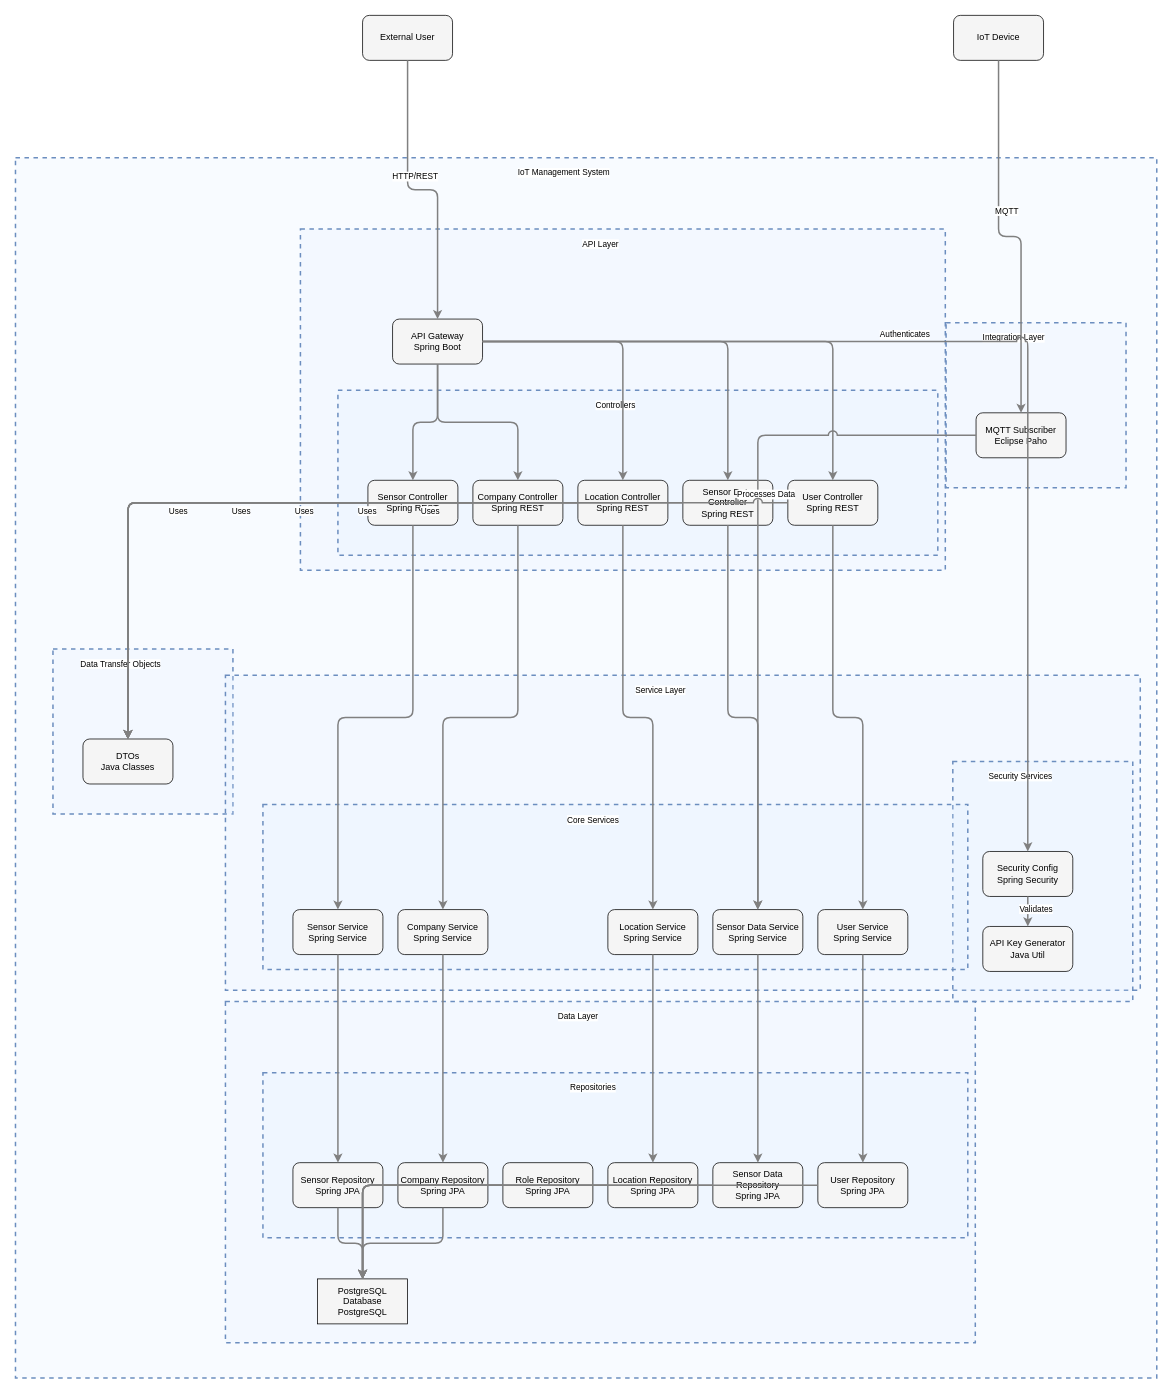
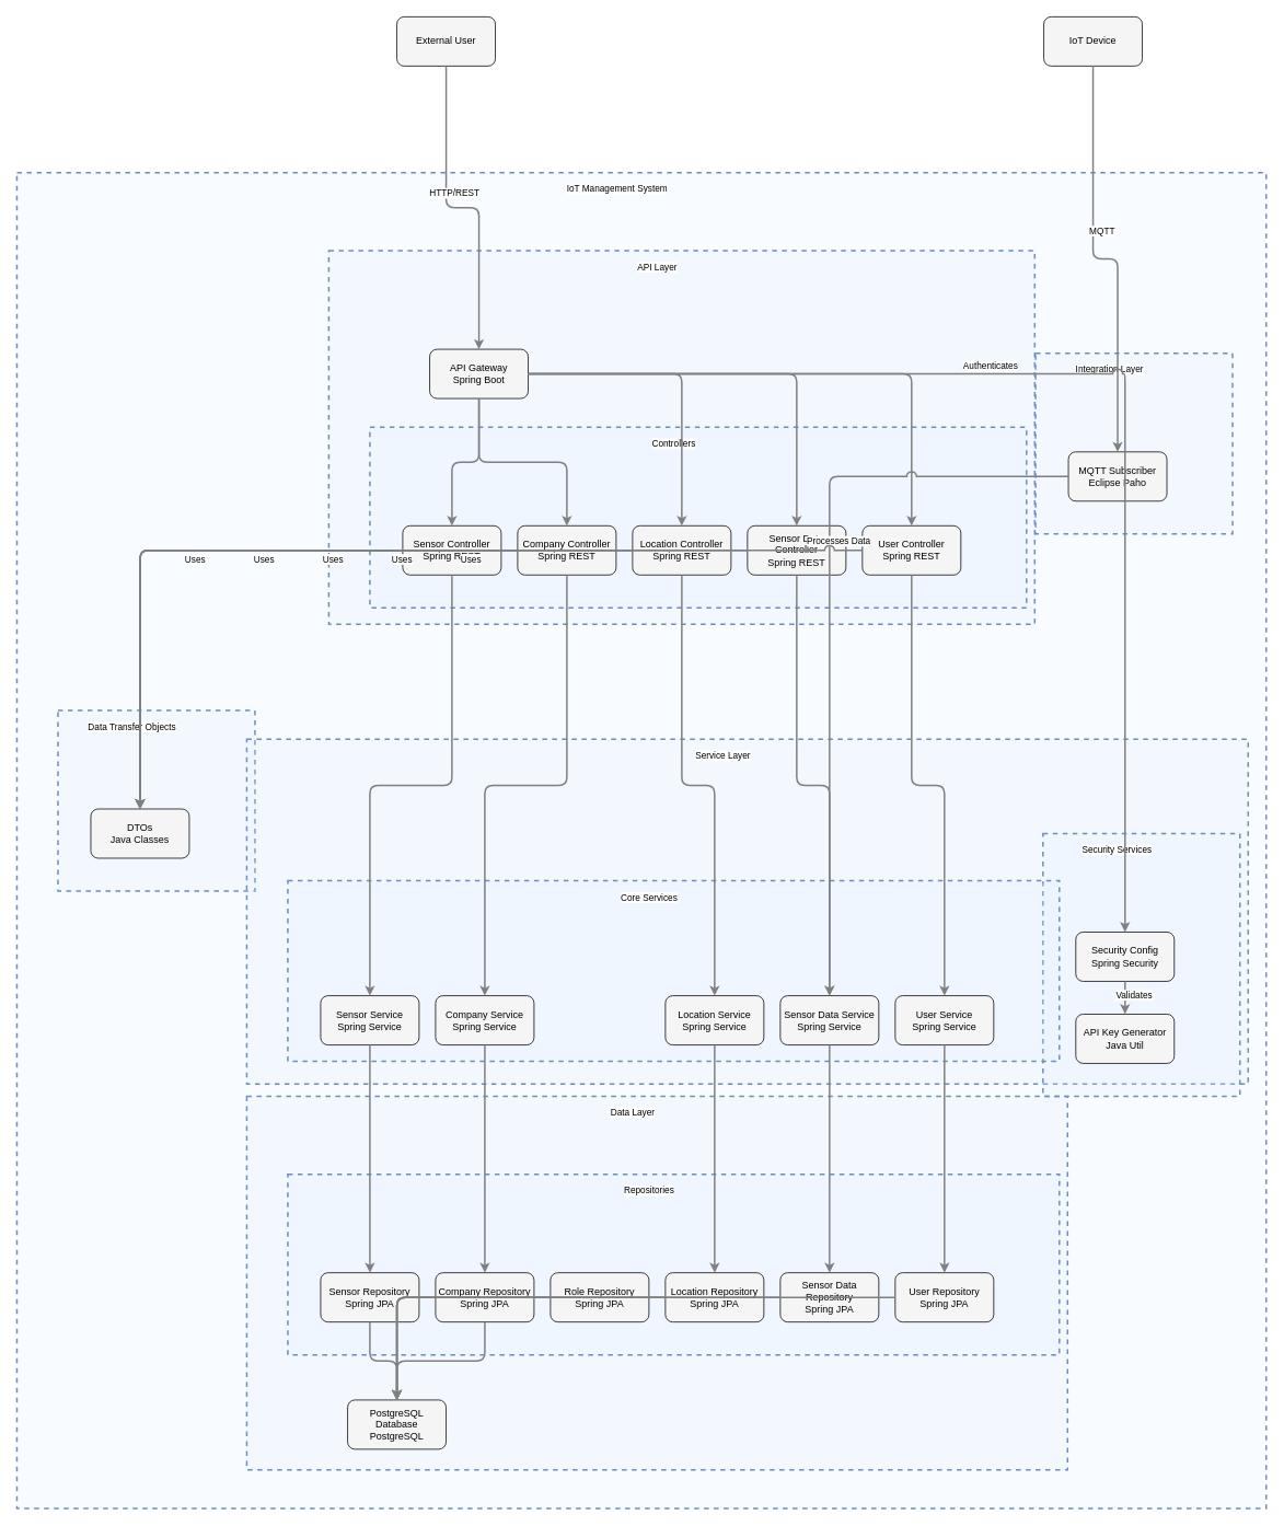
- <mxCell id="43" value="PostgreSQL Database&lt;br&gt;PostgreSQL" style="whiteSpace=wrap;html=1;fillColor=#f5f5f5;rounded=0;" vertex="1" parent="14"><mxGeometry x="122.857" y="370" width="120" height="60" as="geometry" /></mxCell>
+ <mxCell id="43" value="PostgreSQL Database&lt;br&gt;PostgreSQL" style="rounded=1;whiteSpace=wrap;html=1;fillColor=#f5f5f5" vertex="1" parent="14"><mxGeometry x="122.857" y="370" width="120" height="60" as="geometry" /></mxCell>
